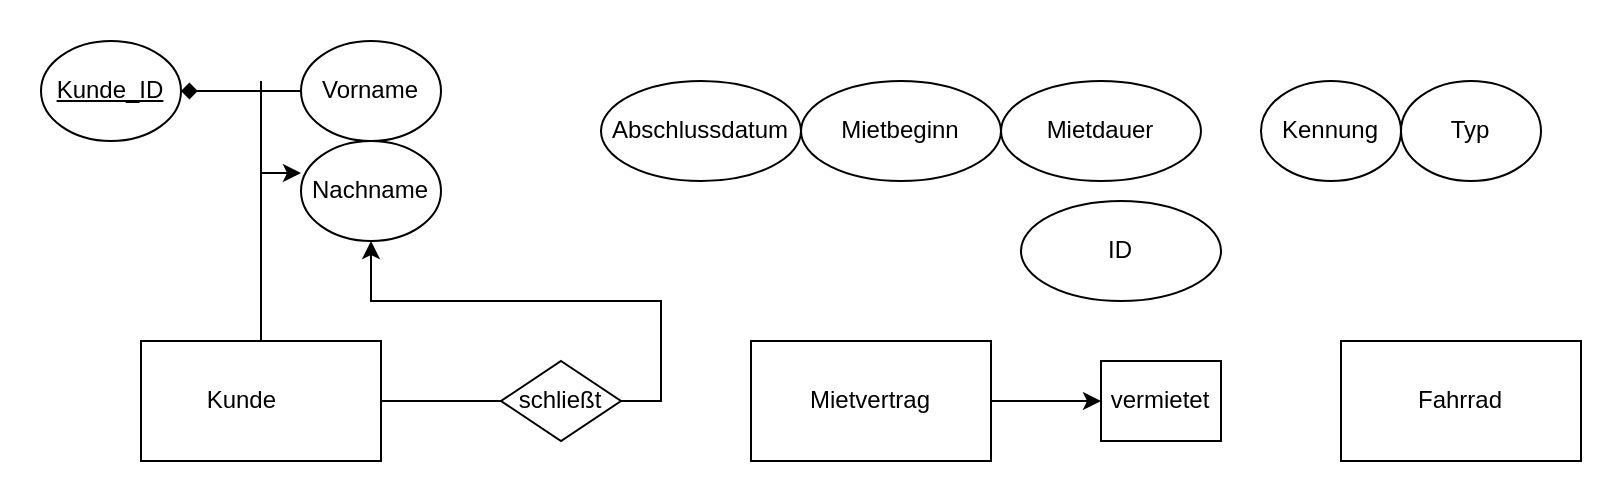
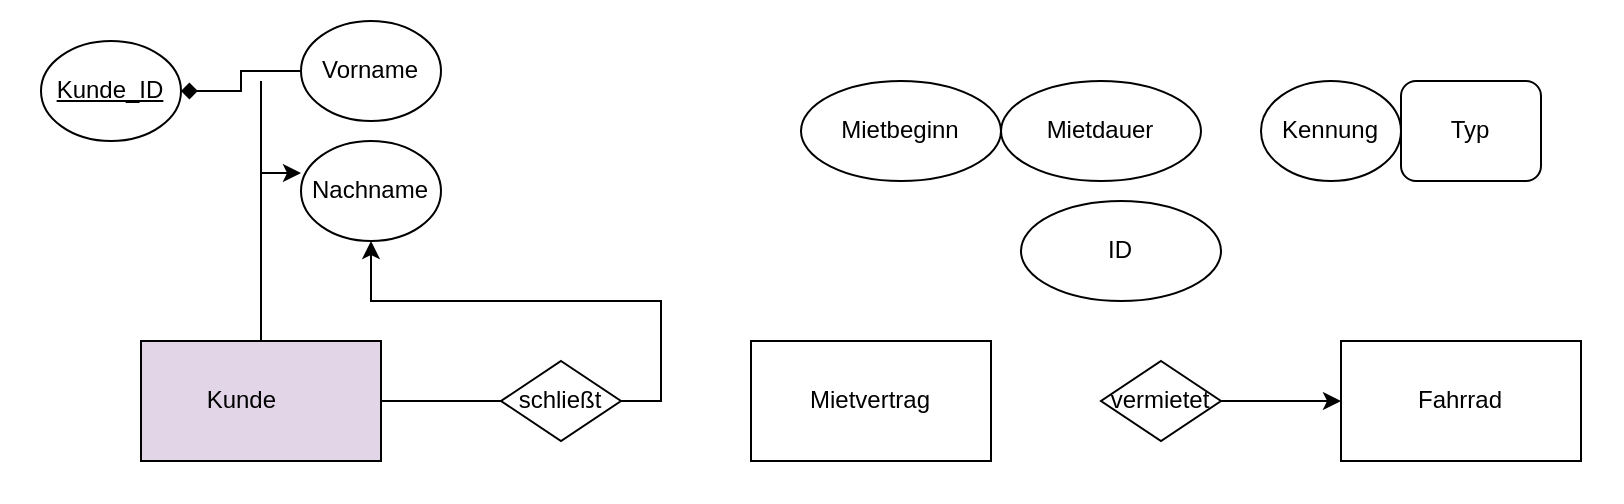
- <mxCell id="6" value="Vorname" style="ellipse;whiteSpace=wrap;html=1;" vertex="1" parent="1"><mxGeometry x="150" y="20" width="70" height="50" as="geometry" /></mxCell>
+ <mxCell id="6" value="Vorname" style="ellipse;whiteSpace=wrap;html=1;" vertex="1" parent="1"><mxGeometry x="150" y="10" width="70" height="50" as="geometry" /></mxCell>
- <mxCell id="9" value="Abschlussdatum" style="ellipse;whiteSpace=wrap;html=1;" vertex="1" parent="1"><mxGeometry x="300" y="40" width="100" height="50" as="geometry" /></mxCell>
- <mxCell id="14" value="Typ" style="ellipse;whiteSpace=wrap;html=1;" vertex="1" parent="1"><mxGeometry x="700" y="40" width="70" height="50" as="geometry" /></mxCell>
+ <mxCell id="14" value="Typ" style="whiteSpace=wrap;html=1;rounded=1;" vertex="1" parent="1"><mxGeometry x="700" y="40" width="70" height="50" as="geometry" /></mxCell>
- <mxCell id="2" value="Kunde&lt;span style=&quot;white-space: pre;&quot;&gt;&#09;&lt;/span&gt;" style="rounded=0;whiteSpace=wrap;html=1;" vertex="1" parent="1"><mxGeometry x="70" y="170" width="120" height="60" as="geometry" /></mxCell>
+ <mxCell id="2" value="Kunde&lt;span style=&quot;white-space: pre;&quot;&gt;&#09;&lt;/span&gt;" style="rounded=0;whiteSpace=wrap;html=1;fillColor=#e1d5e7;" vertex="1" parent="1"><mxGeometry x="70" y="170" width="120" height="60" as="geometry" /></mxCell>
- <mxCell id="3" style="edgeStyle=orthogonalEdgeStyle;rounded=0;orthogonalLoop=1;jettySize=auto;html=1;exitX=1;exitY=0.5;exitDx=0;exitDy=0;entryX=0;entryY=0.5;entryDx=0;entryDy=0;" edge="1" parent="1" source="4" target="21"><mxGeometry relative="1" as="geometry" /></mxCell>
- <mxCell id="21" value="vermietet" style="whiteSpace=wrap;html=1;rounded=0;" vertex="1" parent="1"><mxGeometry x="550" y="180" width="60" height="40" as="geometry" /></mxCell>
+ <mxCell id="21" value="vermietet" style="rhombus;whiteSpace=wrap;html=1;" vertex="1" parent="1"><mxGeometry x="550" y="180" width="60" height="40" as="geometry" /></mxCell>
+ <mxCell id="20" style="edgeStyle=orthogonalEdgeStyle;rounded=0;orthogonalLoop=1;jettySize=auto;html=1;exitX=1;exitY=0.5;exitDx=0;exitDy=0;entryX=0;entryY=0.5;entryDx=0;entryDy=0;" edge="1" parent="1" source="21" target="12"><mxGeometry relative="1" as="geometry" /></mxCell>
